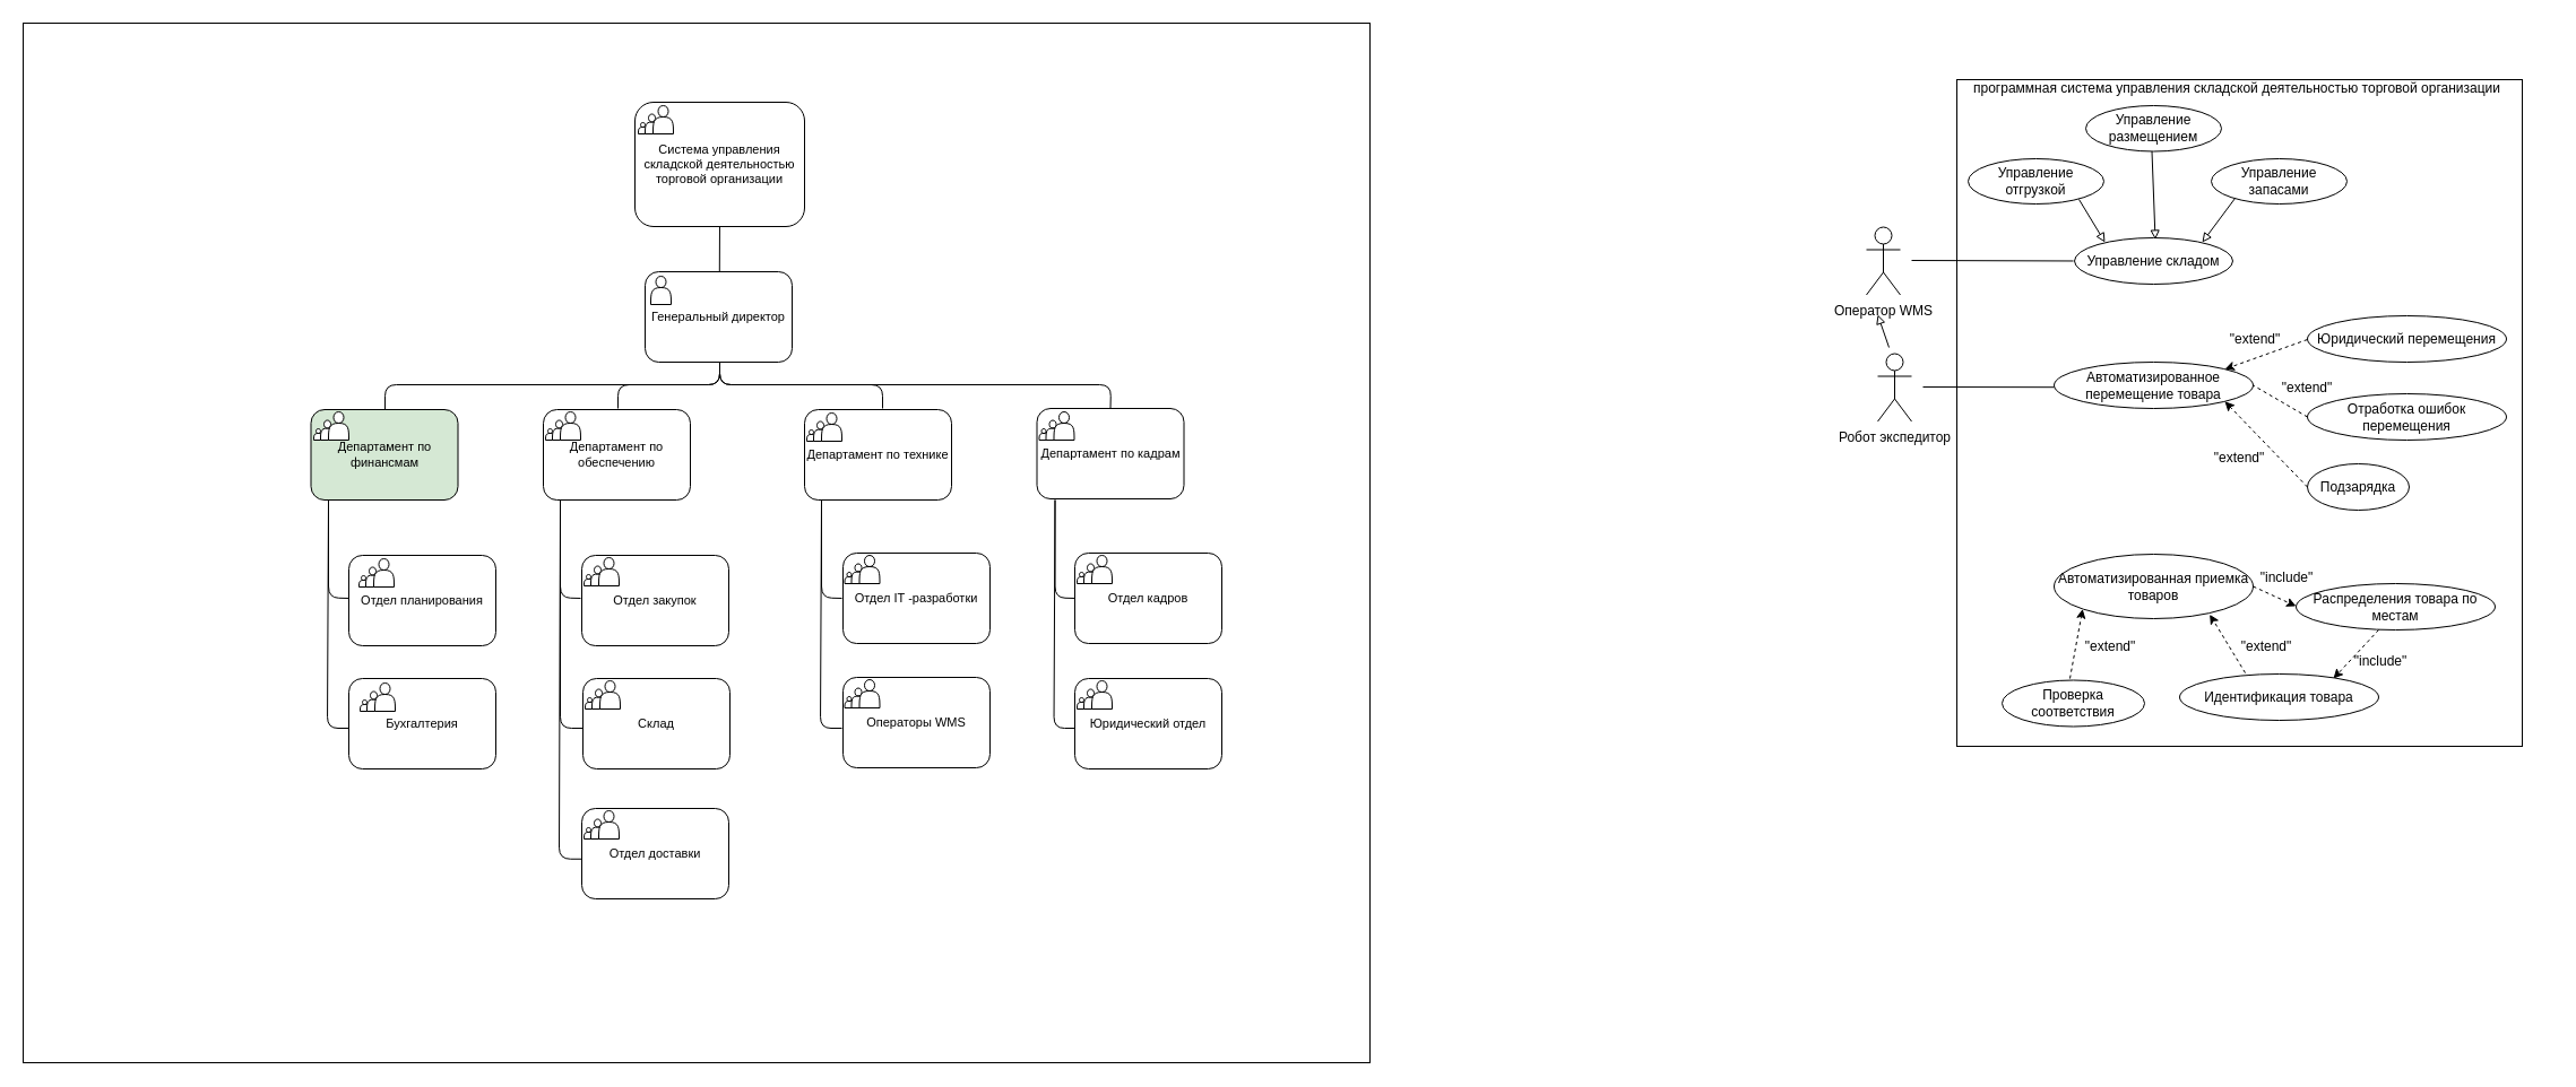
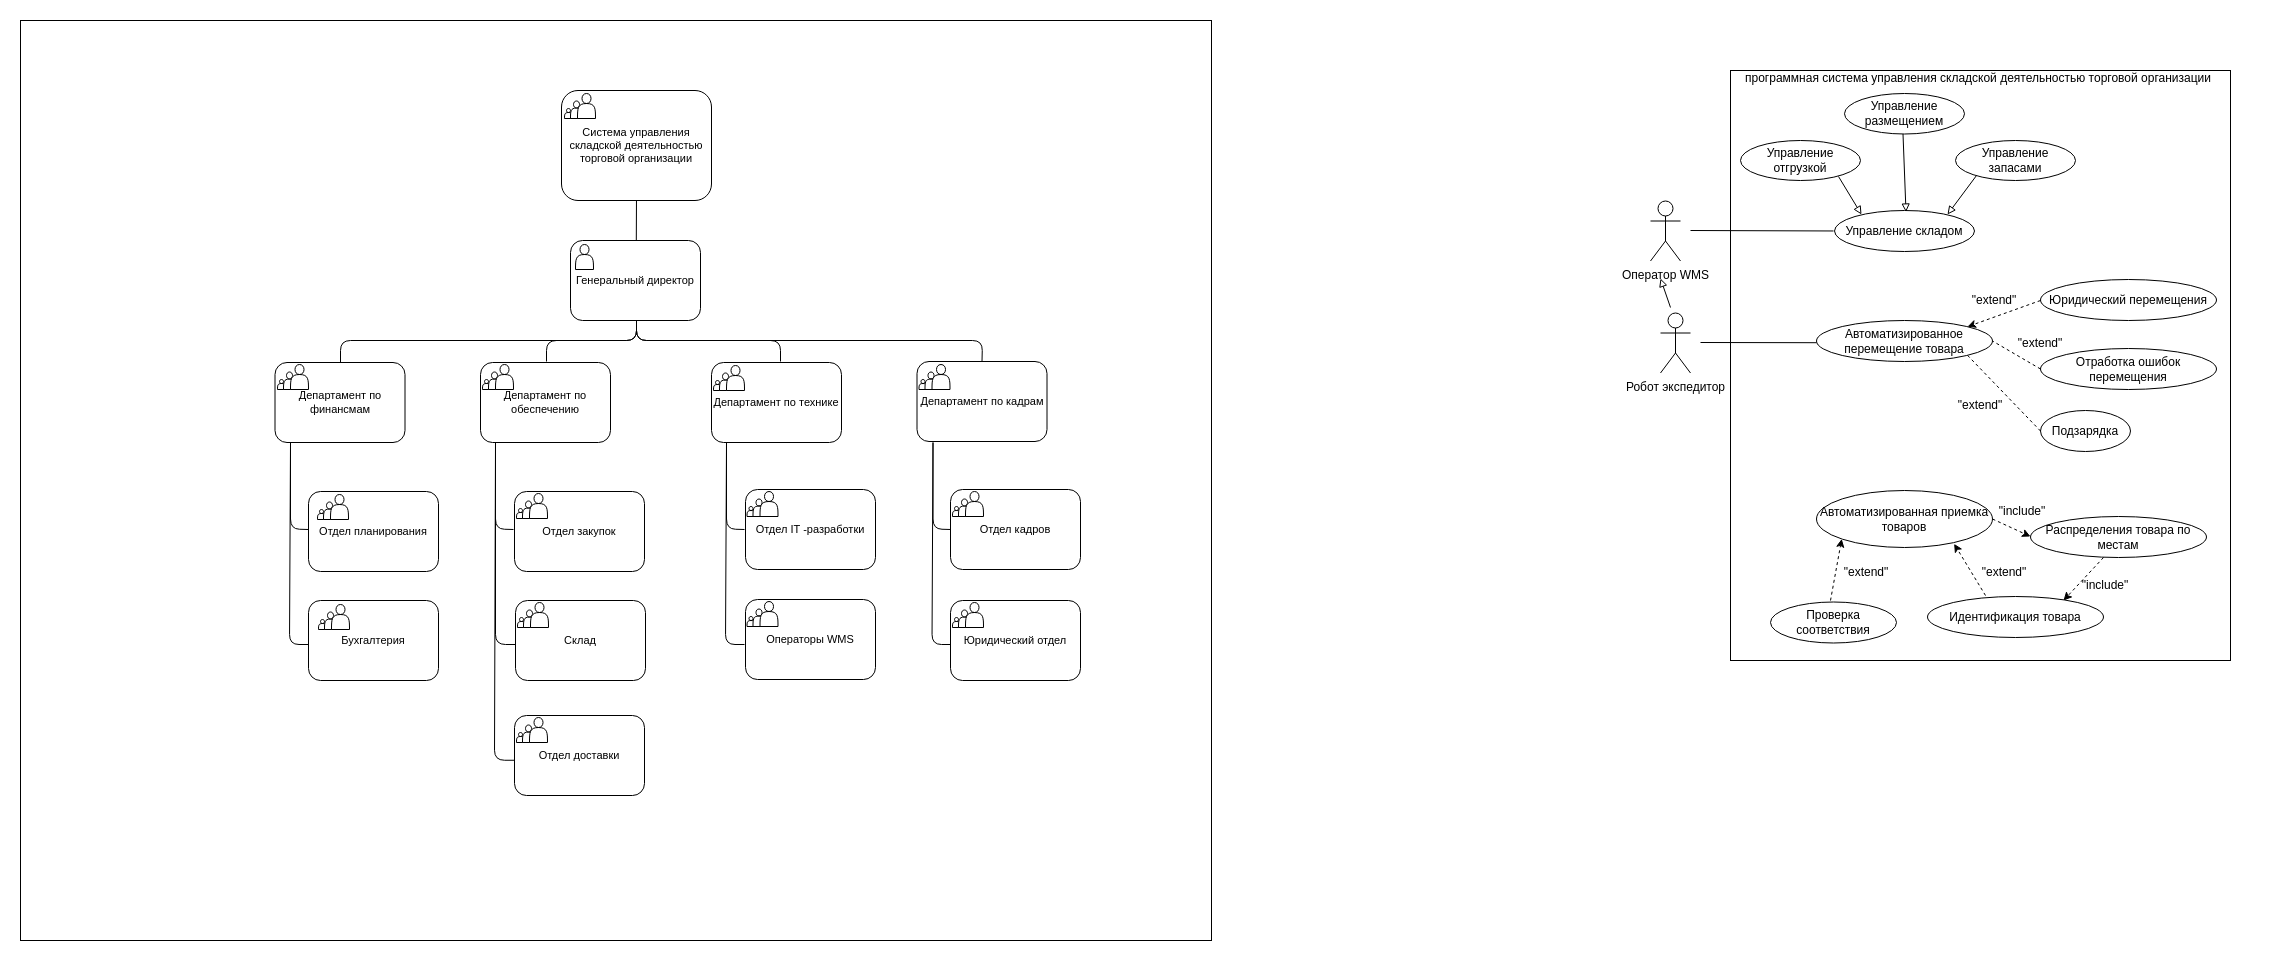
- <mxCell id="104" value="" style="endArrow=classic;html=1;rounded=0;dashed=1;entryX=1;entryY=1;entryDx=0;entryDy=0;exitX=0;exitY=0.5;exitDx=0;exitDy=0;" edge="1" parent="1" source="91" target="86"><mxGeometry width="50" height="50" relative="1" as="geometry"><mxPoint x="2038" y="408" as="sourcePoint" /><mxPoint x="1990" y="380" as="targetPoint" /></mxGeometry></mxCell>
+ <mxCell id="104" value="" style="endArrow=none;html=1;rounded=0;dashed=1;entryX=1;entryY=1;entryDx=0;entryDy=0;exitX=0;exitY=0.5;exitDx=0;exitDy=0;" edge="1" parent="1" source="91" target="86"><mxGeometry width="50" height="50" relative="1" as="geometry"><mxPoint x="2038" y="408" as="sourcePoint" /><mxPoint x="1990" y="380" as="targetPoint" /></mxGeometry></mxCell>
- <mxCell id="10" value="&lt;font&gt;Департамент по финансмам&lt;/font&gt;" style="rounded=1;whiteSpace=wrap;html=1;fontSize=11;fillColor=#d5e8d4;" parent="1" vertex="1"><mxGeometry x="274.5" y="362" width="130" height="80" as="geometry" /></mxCell>
+ <mxCell id="10" value="&lt;font&gt;Департамент по финансмам&lt;/font&gt;" style="rounded=1;whiteSpace=wrap;html=1;fontSize=11;" parent="1" vertex="1"><mxGeometry x="274.5" y="362" width="130" height="80" as="geometry" /></mxCell>
